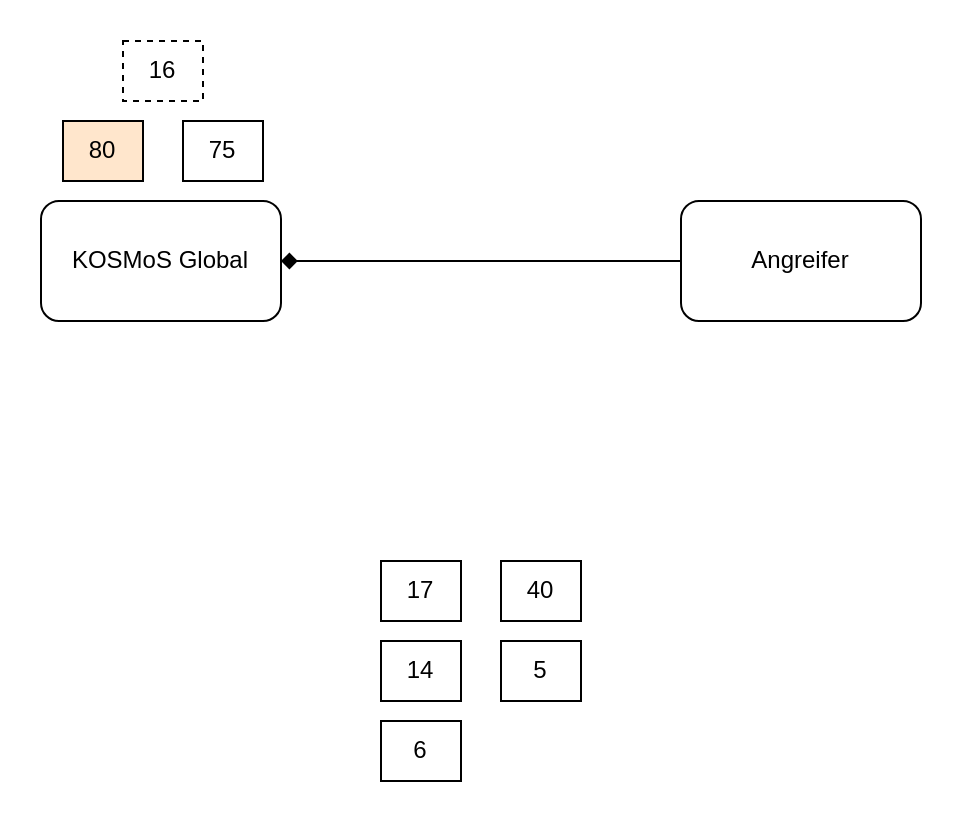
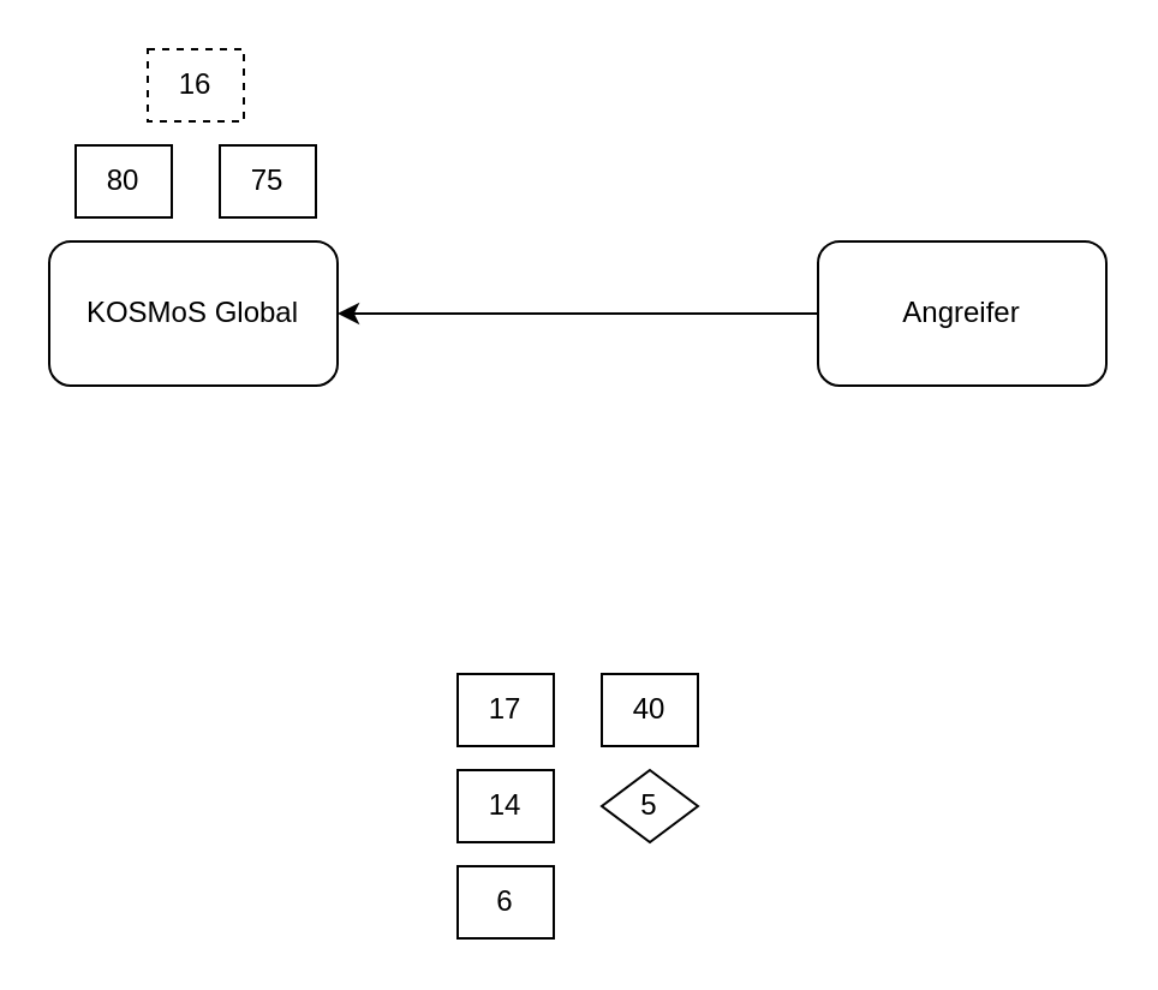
- <mxCell id="9" value="80" style="rounded=0;whiteSpace=wrap;html=1;fillColor=#ffe6cc;" vertex="1" parent="1"><mxGeometry x="31" y="60" width="40" height="30" as="geometry" /></mxCell>
+ <mxCell id="9" value="80" style="rounded=0;whiteSpace=wrap;html=1;" vertex="1" parent="1"><mxGeometry x="31" y="60" width="40" height="30" as="geometry" /></mxCell>
- <mxCell id="12" value="" style="endArrow=diamond;html=1;entryX=1;entryY=0.5;entryDx=0;entryDy=0;" edge="1" parent="1" source="3" target="2"><mxGeometry width="50" height="50" relative="1" as="geometry"><mxPoint x="20" y="460" as="sourcePoint" /><mxPoint x="70" y="410" as="targetPoint" /></mxGeometry></mxCell>
+ <mxCell id="12" value="" style="endArrow=classic;html=1;entryX=1;entryY=0.5;entryDx=0;entryDy=0;" edge="1" parent="1" source="3" target="2"><mxGeometry width="50" height="50" relative="1" as="geometry"><mxPoint x="20" y="460" as="sourcePoint" /><mxPoint x="70" y="410" as="targetPoint" /></mxGeometry></mxCell>
- <mxCell id="7" value="5" style="rounded=0;whiteSpace=wrap;html=1;" vertex="1" parent="1"><mxGeometry x="250" y="320" width="40" height="30" as="geometry" /></mxCell>
+ <mxCell id="7" value="5" style="rhombus;whiteSpace=wrap;html=1;" vertex="1" parent="1"><mxGeometry x="250" y="320" width="40" height="30" as="geometry" /></mxCell>
